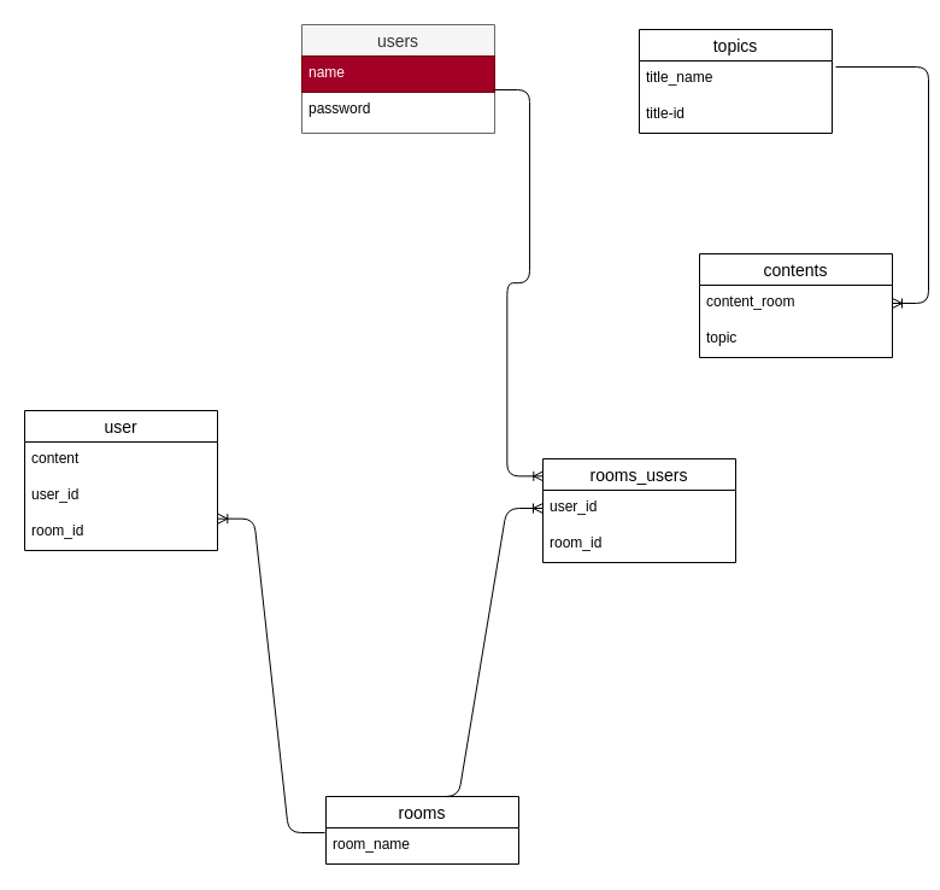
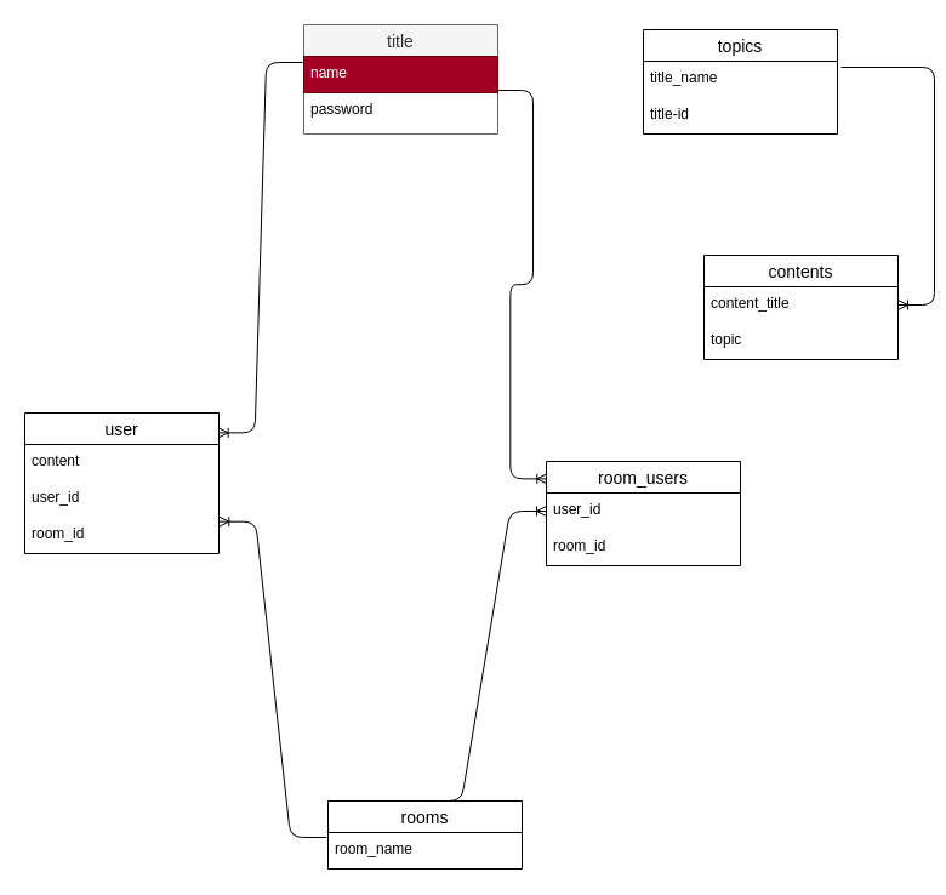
- <mxCell id="2" value="users" style="swimlane;fontStyle=0;childLayout=stackLayout;horizontal=1;startSize=26;horizontalStack=0;resizeParent=1;resizeParentMax=0;resizeLast=0;collapsible=1;marginBottom=0;align=center;fontSize=14;fillColor=#f5f5f5;fontColor=#333333;strokeColor=#666666;" parent="1" vertex="1"><mxGeometry x="250" y="20" width="160" height="90" as="geometry"><mxRectangle x="40" y="70" width="70" height="26" as="alternateBounds" /></mxGeometry></mxCell>
+ <mxCell id="2" value="title" style="swimlane;fontStyle=0;childLayout=stackLayout;horizontal=1;startSize=26;horizontalStack=0;resizeParent=1;resizeParentMax=0;resizeLast=0;collapsible=1;marginBottom=0;align=center;fontSize=14;fillColor=#f5f5f5;fontColor=#333333;strokeColor=#666666;" parent="1" vertex="1"><mxGeometry x="250" y="20" width="160" height="90" as="geometry"><mxRectangle x="40" y="70" width="70" height="26" as="alternateBounds" /></mxGeometry></mxCell>
+ <mxCell id="13" value="" style="edgeStyle=entityRelationEdgeStyle;fontSize=12;html=1;endArrow=ERoneToMany;strokeWidth=1;exitX=-0.006;exitY=0.167;exitDx=0;exitDy=0;exitPerimeter=0;entryX=0.998;entryY=0.141;entryDx=0;entryDy=0;entryPerimeter=0;" parent="1" source="3" target="15" edge="1"><mxGeometry width="100" height="100" relative="1" as="geometry"><mxPoint x="210" y="343" as="sourcePoint" /><mxPoint x="150" y="140" as="targetPoint" /></mxGeometry></mxCell>
- <mxCell id="9" value="content_room" style="text;strokeColor=none;fillColor=none;spacingLeft=4;spacingRight=4;overflow=hidden;rotatable=0;points=[[0,0.5],[1,0.5]];portConstraint=eastwest;fontSize=12;" parent="8" vertex="1"><mxGeometry y="26" width="160" height="30" as="geometry" /></mxCell>
+ <mxCell id="9" value="content_title" style="text;strokeColor=none;fillColor=none;spacingLeft=4;spacingRight=4;overflow=hidden;rotatable=0;points=[[0,0.5],[1,0.5]];portConstraint=eastwest;fontSize=12;" parent="8" vertex="1"><mxGeometry y="26" width="160" height="30" as="geometry" /></mxCell>
- <mxCell id="19" value="rooms_users" style="swimlane;fontStyle=0;childLayout=stackLayout;horizontal=1;startSize=26;horizontalStack=0;resizeParent=1;resizeParentMax=0;resizeLast=0;collapsible=1;marginBottom=0;align=center;fontSize=14;" parent="1" vertex="1"><mxGeometry x="450" y="380" width="160" height="86" as="geometry" /></mxCell>
+ <mxCell id="19" value="room_users" style="swimlane;fontStyle=0;childLayout=stackLayout;horizontal=1;startSize=26;horizontalStack=0;resizeParent=1;resizeParentMax=0;resizeLast=0;collapsible=1;marginBottom=0;align=center;fontSize=14;" parent="1" vertex="1"><mxGeometry x="450" y="380" width="160" height="86" as="geometry" /></mxCell>
